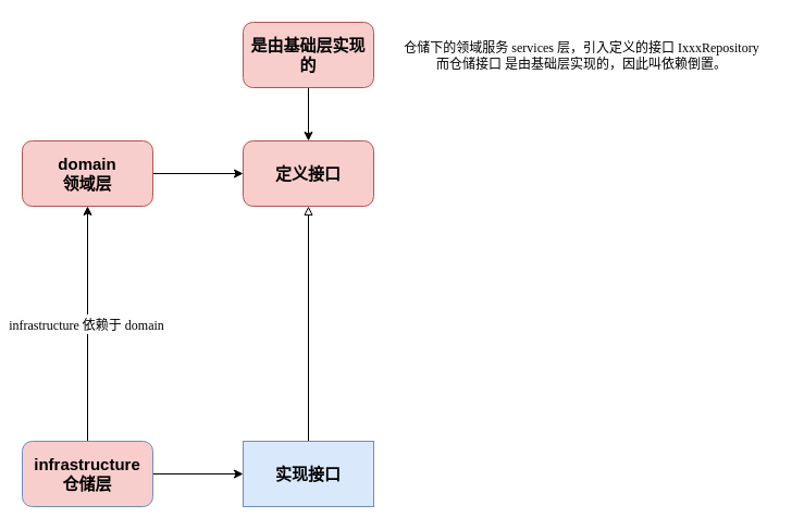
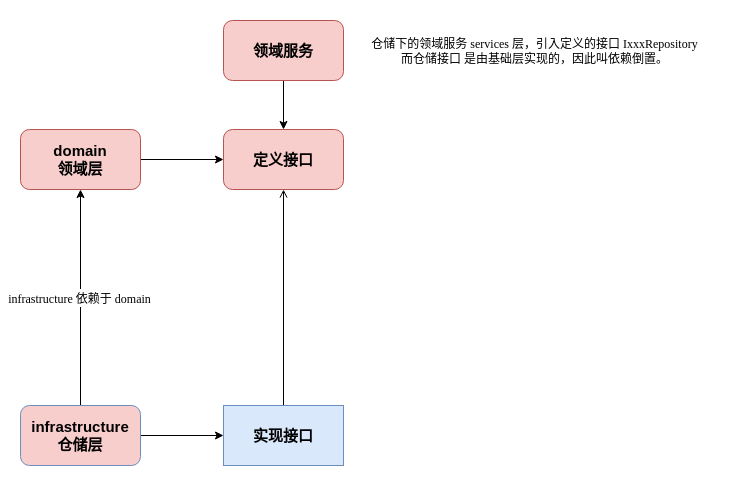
- <mxCell id="12" value="&lt;span style=&quot;font-size: 15px;&quot;&gt;&lt;b&gt;是由基础层实现的&lt;/b&gt;&lt;/span&gt;" style="rounded=1;whiteSpace=wrap;html=1;fillColor=#f8cecc;strokeColor=#b85450;" parent="1" vertex="1"><mxGeometry x="223" y="20" width="120" height="60" as="geometry" /></mxCell>
+ <mxCell id="12" value="&lt;span style=&quot;font-size: 15px;&quot;&gt;&lt;b&gt;领域服务&lt;/b&gt;&lt;/span&gt;" style="rounded=1;whiteSpace=wrap;html=1;fillColor=#f8cecc;strokeColor=#b85450;" parent="1" vertex="1"><mxGeometry x="223" y="20" width="120" height="60" as="geometry" /></mxCell>
- <mxCell id="9" style="edgeStyle=orthogonalEdgeStyle;rounded=0;orthogonalLoop=1;jettySize=auto;html=1;exitX=0.5;exitY=0;exitDx=0;exitDy=0;fontFamily=Comic Sans MS;fontSize=12;endArrow=block;endFill=0;" parent="1" source="10" target="8" edge="1"><mxGeometry relative="1" as="geometry" /></mxCell>
+ <mxCell id="9" style="edgeStyle=orthogonalEdgeStyle;rounded=0;orthogonalLoop=1;jettySize=auto;html=1;exitX=0.5;exitY=0;exitDx=0;exitDy=0;fontFamily=Comic Sans MS;fontSize=12;endArrow=open;endFill=0;" parent="1" source="10" target="8" edge="1"><mxGeometry relative="1" as="geometry" /></mxCell>
